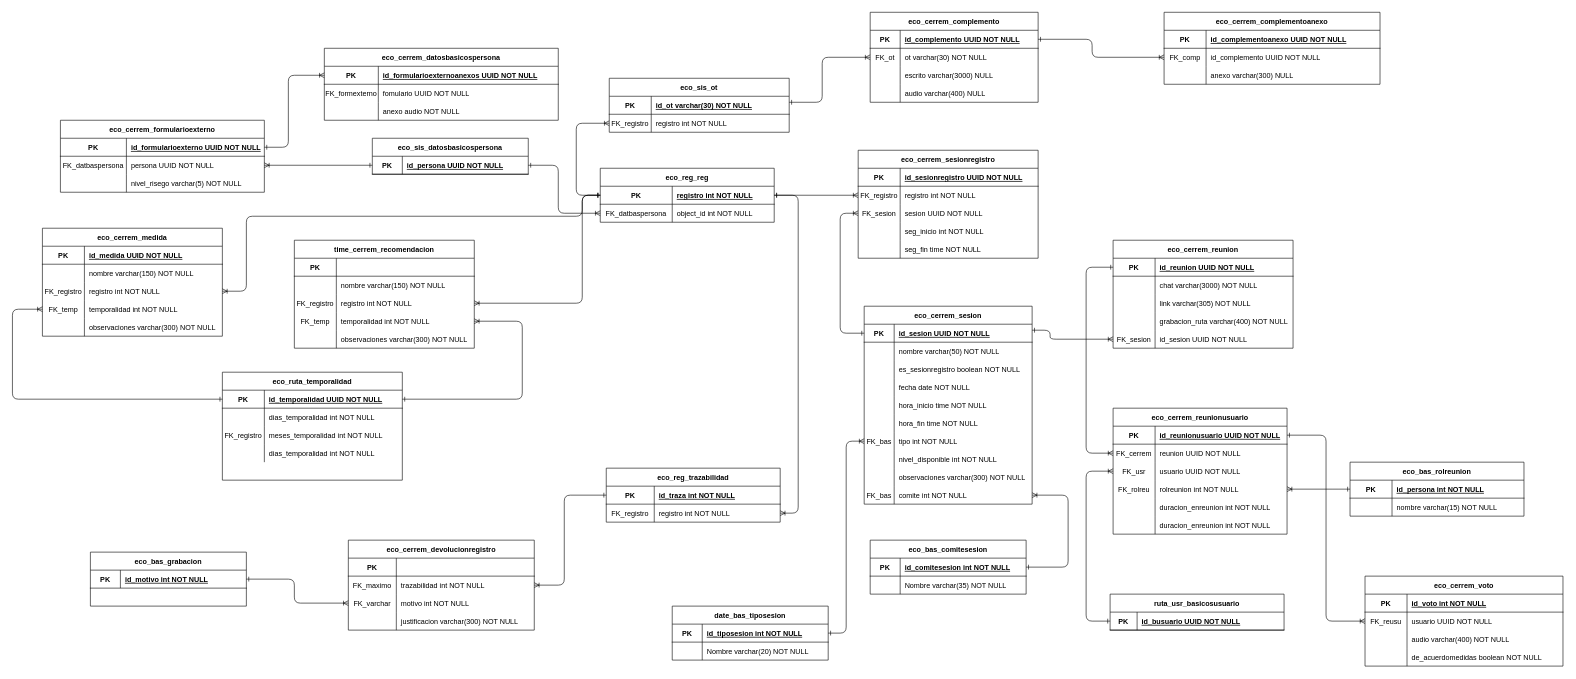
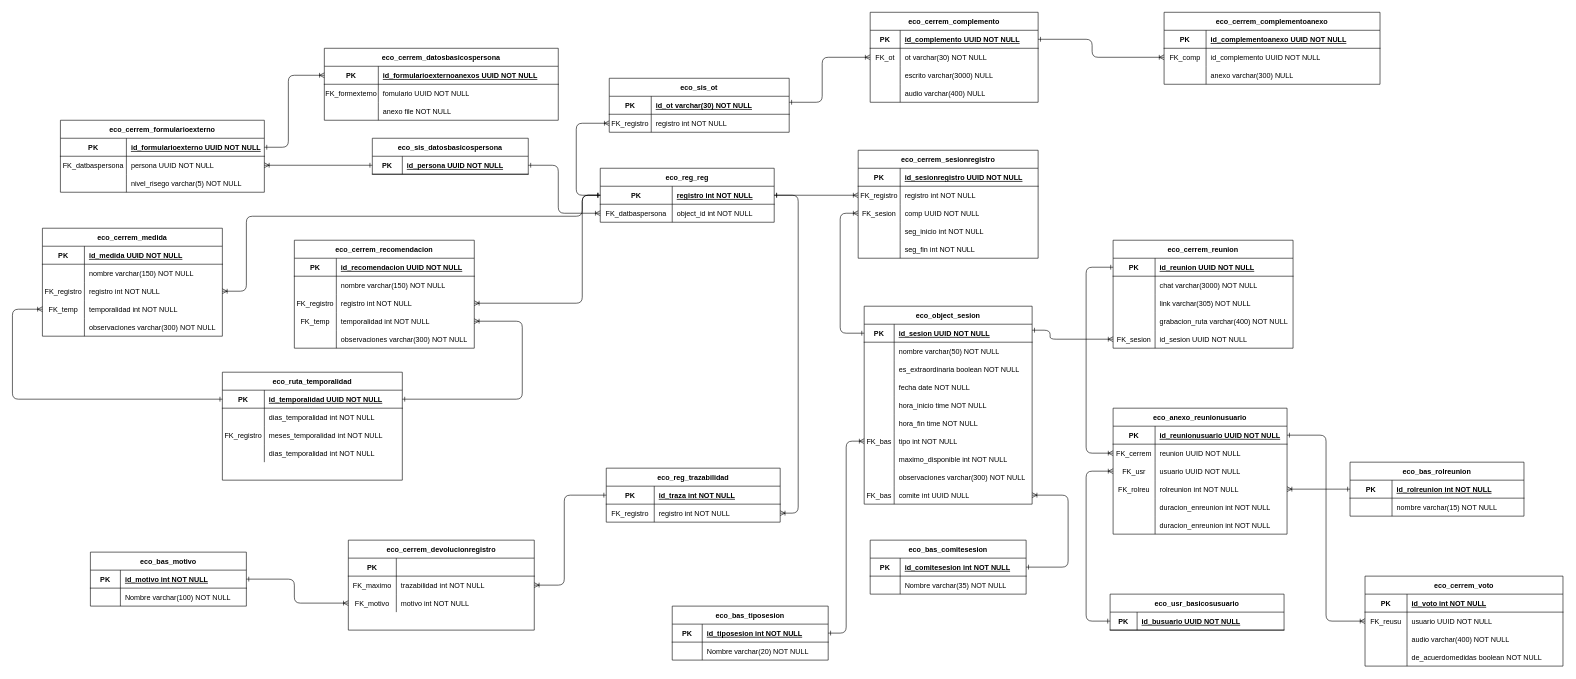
- <mxCell id="148" value="anexo audio NOT NULL" style="shape=partialRectangle;overflow=hidden;connectable=0;fillColor=none;top=0;left=0;bottom=0;right=0;align=left;spacingLeft=6;" parent="146" vertex="1"><mxGeometry x="90" width="300" height="30" as="geometry"><mxRectangle width="300" height="30" as="alternateBounds" /></mxGeometry></mxCell>
+ <mxCell id="148" value="anexo file NOT NULL" style="shape=partialRectangle;overflow=hidden;connectable=0;fillColor=none;top=0;left=0;bottom=0;right=0;align=left;spacingLeft=6;" parent="146" vertex="1"><mxGeometry x="90" width="300" height="30" as="geometry"><mxRectangle width="300" height="30" as="alternateBounds" /></mxGeometry></mxCell>
- <mxCell id="11" value="sesion UUID NOT NULL" style="shape=partialRectangle;overflow=hidden;connectable=0;fillColor=none;top=0;left=0;bottom=0;right=0;align=left;spacingLeft=6;" parent="9" vertex="1"><mxGeometry x="70" width="230" height="30" as="geometry"><mxRectangle width="230" height="30" as="alternateBounds" /></mxGeometry></mxCell>
+ <mxCell id="11" value="comp UUID NOT NULL" style="shape=partialRectangle;overflow=hidden;connectable=0;fillColor=none;top=0;left=0;bottom=0;right=0;align=left;spacingLeft=6;" parent="9" vertex="1"><mxGeometry x="70" width="230" height="30" as="geometry"><mxRectangle width="230" height="30" as="alternateBounds" /></mxGeometry></mxCell>
- <mxCell id="215" value="time_cerrem_recomendacion" style="shape=table;startSize=30;container=1;collapsible=1;childLayout=tableLayout;fixedRows=1;rowLines=0;fontStyle=1;align=center;resizeLast=1;" parent="1" vertex="1"><mxGeometry x="490" y="400" width="300" height="180" as="geometry" /></mxCell>
+ <mxCell id="215" value="eco_cerrem_recomendacion" style="shape=table;startSize=30;container=1;collapsible=1;childLayout=tableLayout;fixedRows=1;rowLines=0;fontStyle=1;align=center;resizeLast=1;" parent="1" vertex="1"><mxGeometry x="490" y="400" width="300" height="180" as="geometry" /></mxCell>
- <mxCell id="17" value="seg_fin time NOT NULL" style="shape=partialRectangle;overflow=hidden;connectable=0;fillColor=none;top=0;left=0;bottom=0;right=0;align=left;spacingLeft=6;" parent="15" vertex="1"><mxGeometry x="70" width="230" height="30" as="geometry"><mxRectangle width="230" height="30" as="alternateBounds" /></mxGeometry></mxCell>
+ <mxCell id="17" value="seg_fin int NOT NULL" style="shape=partialRectangle;overflow=hidden;connectable=0;fillColor=none;top=0;left=0;bottom=0;right=0;align=left;spacingLeft=6;" parent="15" vertex="1"><mxGeometry x="70" width="230" height="30" as="geometry"><mxRectangle width="230" height="30" as="alternateBounds" /></mxGeometry></mxCell>
+ <mxCell id="218" value="id_recomendacion UUID NOT NULL " style="shape=partialRectangle;overflow=hidden;connectable=0;fillColor=none;top=0;left=0;bottom=0;right=0;align=left;spacingLeft=6;fontStyle=5;" parent="216" vertex="1"><mxGeometry x="70" width="230" height="30" as="geometry"><mxRectangle width="230" height="30" as="alternateBounds" /></mxGeometry></mxCell>
- <mxCell id="18" value="eco_cerrem_sesion" style="shape=table;startSize=30;container=1;collapsible=1;childLayout=tableLayout;fixedRows=1;rowLines=0;fontStyle=1;align=center;resizeLast=1;" parent="1" vertex="1"><mxGeometry x="1440" y="510" width="280" height="330" as="geometry" /></mxCell>
+ <mxCell id="18" value="eco_object_sesion" style="shape=table;startSize=30;container=1;collapsible=1;childLayout=tableLayout;fixedRows=1;rowLines=0;fontStyle=1;align=center;resizeLast=1;" parent="1" vertex="1"><mxGeometry x="1440" y="510" width="280" height="330" as="geometry" /></mxCell>
- <mxCell id="27" value="es_sesionregistro boolean NOT NULL" style="shape=partialRectangle;overflow=hidden;connectable=0;fillColor=none;top=0;left=0;bottom=0;right=0;align=left;spacingLeft=6;" parent="25" vertex="1"><mxGeometry x="50" width="230" height="30" as="geometry"><mxRectangle width="230" height="30" as="alternateBounds" /></mxGeometry></mxCell>
+ <mxCell id="27" value="es_extraordinaria boolean NOT NULL" style="shape=partialRectangle;overflow=hidden;connectable=0;fillColor=none;top=0;left=0;bottom=0;right=0;align=left;spacingLeft=6;" parent="25" vertex="1"><mxGeometry x="50" width="230" height="30" as="geometry"><mxRectangle width="230" height="30" as="alternateBounds" /></mxGeometry></mxCell>
- <mxCell id="67" value="eco_cerrem_reunionusuario" style="shape=table;startSize=30;container=1;collapsible=1;childLayout=tableLayout;fixedRows=1;rowLines=0;fontStyle=1;align=center;resizeLast=1;" parent="1" vertex="1"><mxGeometry x="1855" y="680" width="290" height="210" as="geometry" /></mxCell>
+ <mxCell id="67" value="eco_anexo_reunionusuario" style="shape=table;startSize=30;container=1;collapsible=1;childLayout=tableLayout;fixedRows=1;rowLines=0;fontStyle=1;align=center;resizeLast=1;" parent="1" vertex="1"><mxGeometry x="1855" y="680" width="290" height="210" as="geometry" /></mxCell>
- <mxCell id="42" value="nivel_disponible int NOT NULL" style="shape=partialRectangle;overflow=hidden;connectable=0;fillColor=none;top=0;left=0;bottom=0;right=0;align=left;spacingLeft=6;" parent="40" vertex="1"><mxGeometry x="50" width="230" height="30" as="geometry"><mxRectangle width="230" height="30" as="alternateBounds" /></mxGeometry></mxCell>
+ <mxCell id="42" value="maximo_disponible int NOT NULL" style="shape=partialRectangle;overflow=hidden;connectable=0;fillColor=none;top=0;left=0;bottom=0;right=0;align=left;spacingLeft=6;" parent="40" vertex="1"><mxGeometry x="50" width="230" height="30" as="geometry"><mxRectangle width="230" height="30" as="alternateBounds" /></mxGeometry></mxCell>
- <mxCell id="191" value="id_persona int NOT NULL " style="shape=partialRectangle;overflow=hidden;connectable=0;fillColor=none;top=0;left=0;bottom=0;right=0;align=left;spacingLeft=6;fontStyle=5;" parent="189" vertex="1"><mxGeometry x="70" width="220" height="30" as="geometry"><mxRectangle width="220" height="30" as="alternateBounds" /></mxGeometry></mxCell>
+ <mxCell id="191" value="id_rolreunion int NOT NULL " style="shape=partialRectangle;overflow=hidden;connectable=0;fillColor=none;top=0;left=0;bottom=0;right=0;align=left;spacingLeft=6;fontStyle=5;" parent="189" vertex="1"><mxGeometry x="70" width="220" height="30" as="geometry"><mxRectangle width="220" height="30" as="alternateBounds" /></mxGeometry></mxCell>
- <mxCell id="48" value="comite int NOT NULL" style="shape=partialRectangle;overflow=hidden;connectable=0;fillColor=none;top=0;left=0;bottom=0;right=0;align=left;spacingLeft=6;" vertex="1" parent="46"><mxGeometry x="50" width="230" height="30" as="geometry"><mxRectangle width="230" height="30" as="alternateBounds" /></mxGeometry></mxCell>
+ <mxCell id="48" value="comite int UUID NULL" style="shape=partialRectangle;overflow=hidden;connectable=0;fillColor=none;top=0;left=0;bottom=0;right=0;align=left;spacingLeft=6;" vertex="1" parent="46"><mxGeometry x="50" width="230" height="30" as="geometry"><mxRectangle width="230" height="30" as="alternateBounds" /></mxGeometry></mxCell>
- <mxCell id="180" value="eco_bas_grabacion" style="shape=table;startSize=30;container=1;collapsible=1;childLayout=tableLayout;fixedRows=1;rowLines=0;fontStyle=1;align=center;resizeLast=1;" parent="1" vertex="1"><mxGeometry x="150" y="920" width="260" height="90" as="geometry" /></mxCell>
+ <mxCell id="180" value="eco_bas_motivo" style="shape=table;startSize=30;container=1;collapsible=1;childLayout=tableLayout;fixedRows=1;rowLines=0;fontStyle=1;align=center;resizeLast=1;" parent="1" vertex="1"><mxGeometry x="150" y="920" width="260" height="90" as="geometry" /></mxCell>
+ <mxCell id="186" value="Nombre varchar(100) NOT NULL" style="shape=partialRectangle;overflow=hidden;connectable=0;fillColor=none;top=0;left=0;bottom=0;right=0;align=left;spacingLeft=6;" parent="184" vertex="1"><mxGeometry x="50" width="210" height="30" as="geometry"><mxRectangle width="210" height="30" as="alternateBounds" /></mxGeometry></mxCell>
- <mxCell id="174" value="FK_varchar" style="shape=partialRectangle;overflow=hidden;connectable=0;fillColor=none;top=0;left=0;bottom=0;right=0;" parent="173" vertex="1"><mxGeometry width="80" height="30" as="geometry"><mxRectangle width="80" height="30" as="alternateBounds" /></mxGeometry></mxCell>
+ <mxCell id="174" value="FK_motivo" style="shape=partialRectangle;overflow=hidden;connectable=0;fillColor=none;top=0;left=0;bottom=0;right=0;" parent="173" vertex="1"><mxGeometry width="80" height="30" as="geometry"><mxRectangle width="80" height="30" as="alternateBounds" /></mxGeometry></mxCell>
- <mxCell id="196" value="ruta_usr_basicosusuario" style="shape=table;startSize=30;container=1;collapsible=1;childLayout=tableLayout;fixedRows=1;rowLines=0;fontStyle=1;align=center;resizeLast=1;" parent="1" vertex="1"><mxGeometry x="1850" y="990" width="290" height="60" as="geometry" /></mxCell>
+ <mxCell id="196" value="eco_usr_basicosusuario" style="shape=table;startSize=30;container=1;collapsible=1;childLayout=tableLayout;fixedRows=1;rowLines=0;fontStyle=1;align=center;resizeLast=1;" parent="1" vertex="1"><mxGeometry x="1850" y="990" width="290" height="60" as="geometry" /></mxCell>
- <mxCell id="51" value="date_bas_tiposesion" style="shape=table;startSize=30;container=1;collapsible=1;childLayout=tableLayout;fixedRows=1;rowLines=0;fontStyle=1;align=center;resizeLast=1;" parent="1" vertex="1"><mxGeometry x="1120" y="1010" width="260" height="90" as="geometry" /></mxCell>
+ <mxCell id="51" value="eco_bas_tiposesion" style="shape=table;startSize=30;container=1;collapsible=1;childLayout=tableLayout;fixedRows=1;rowLines=0;fontStyle=1;align=center;resizeLast=1;" parent="1" vertex="1"><mxGeometry x="1120" y="1010" width="260" height="90" as="geometry" /></mxCell>
- <mxCell id="178" value="justificacion varchar(300) NOT NULL" style="shape=partialRectangle;overflow=hidden;connectable=0;fillColor=none;top=0;left=0;bottom=0;right=0;align=left;spacingLeft=6;" parent="176" vertex="1"><mxGeometry x="80" width="230" height="30" as="geometry"><mxRectangle width="230" height="30" as="alternateBounds" /></mxGeometry></mxCell>
